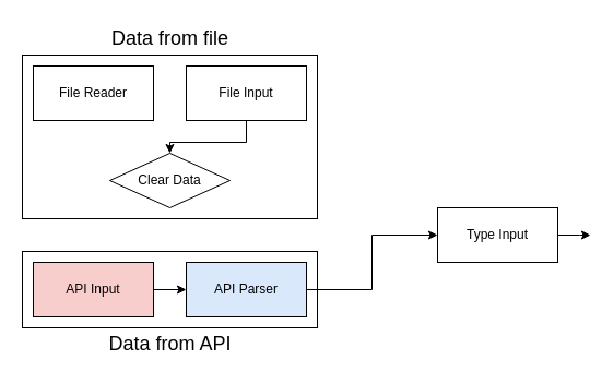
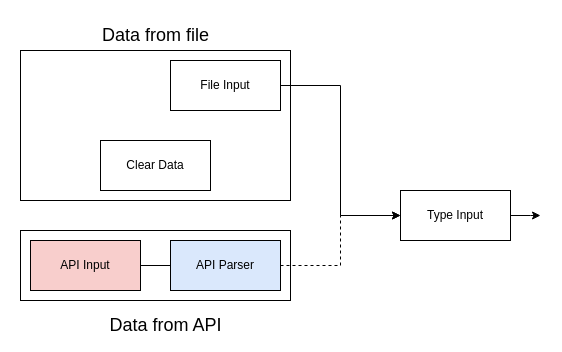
- <mxCell id="4" value="File Reader" style="html=1;whiteSpace=wrap;" vertex="1" parent="1"><mxGeometry x="30" y="60" width="110" height="50" as="geometry" /></mxCell>
- <mxCell id="5" style="edgeStyle=orthogonalEdgeStyle;rounded=0;orthogonalLoop=1;jettySize=auto;html=1;" edge="1" parent="1" source="6" target="13"><mxGeometry relative="1" as="geometry" /></mxCell>
+ <mxCell id="5" style="edgeStyle=orthogonalEdgeStyle;rounded=0;orthogonalLoop=1;jettySize=auto;html=1;entryX=0;entryY=0.5;entryDx=0;entryDy=0;" edge="1" parent="1" source="6" target="8"><mxGeometry relative="1" as="geometry" /></mxCell>
- <mxCell id="13" value="Clear Data" style="rhombus;html=1;whiteSpace=wrap;" vertex="1" parent="1"><mxGeometry x="100" y="140" width="110" height="50" as="geometry" /></mxCell>
+ <mxCell id="13" value="Clear Data" style="html=1;whiteSpace=wrap;" vertex="1" parent="1"><mxGeometry x="100" y="140" width="110" height="50" as="geometry" /></mxCell>
- <mxCell id="9" style="edgeStyle=orthogonalEdgeStyle;rounded=0;orthogonalLoop=1;jettySize=auto;html=1;" edge="1" parent="1" source="10" target="12"><mxGeometry relative="1" as="geometry" /></mxCell>
+ <mxCell id="9" style="edgeStyle=orthogonalEdgeStyle;rounded=0;orthogonalLoop=1;jettySize=auto;html=1;endArrow=none;" edge="1" parent="1" source="10" target="12"><mxGeometry relative="1" as="geometry" /></mxCell>
- <mxCell id="11" style="edgeStyle=orthogonalEdgeStyle;rounded=0;orthogonalLoop=1;jettySize=auto;html=1;entryX=0;entryY=0.5;entryDx=0;entryDy=0;" edge="1" parent="1" source="12" target="8"><mxGeometry relative="1" as="geometry" /></mxCell>
+ <mxCell id="11" style="edgeStyle=orthogonalEdgeStyle;rounded=0;orthogonalLoop=1;jettySize=auto;html=1;entryX=0;entryY=0.5;entryDx=0;entryDy=0;dashed=1;" edge="1" parent="1" source="12" target="8"><mxGeometry relative="1" as="geometry" /></mxCell>
- <mxCell id="15" value="Data from API" style="text;strokeColor=none;align=center;fillColor=none;html=1;verticalAlign=middle;whiteSpace=wrap;rounded=0;fontSize=18;" vertex="1" parent="1"><mxGeometry x="87.5" y="300" width="135" height="30" as="geometry" /></mxCell>
+ <mxCell id="15" value="Data from API" style="text;strokeColor=none;align=center;fillColor=none;html=1;verticalAlign=middle;whiteSpace=wrap;rounded=0;fontSize=18;" vertex="1" parent="1"><mxGeometry x="97.5" y="310" width="135" height="30" as="geometry" /></mxCell>
